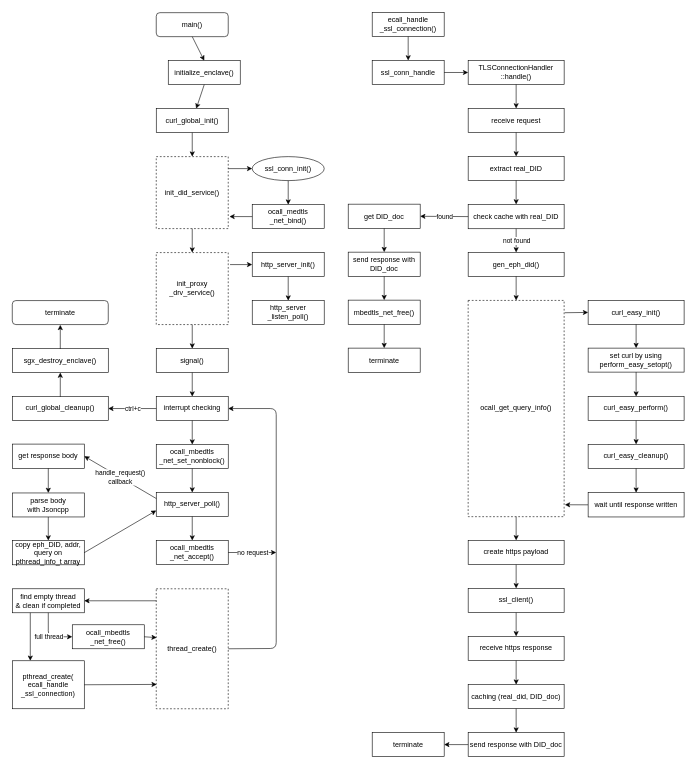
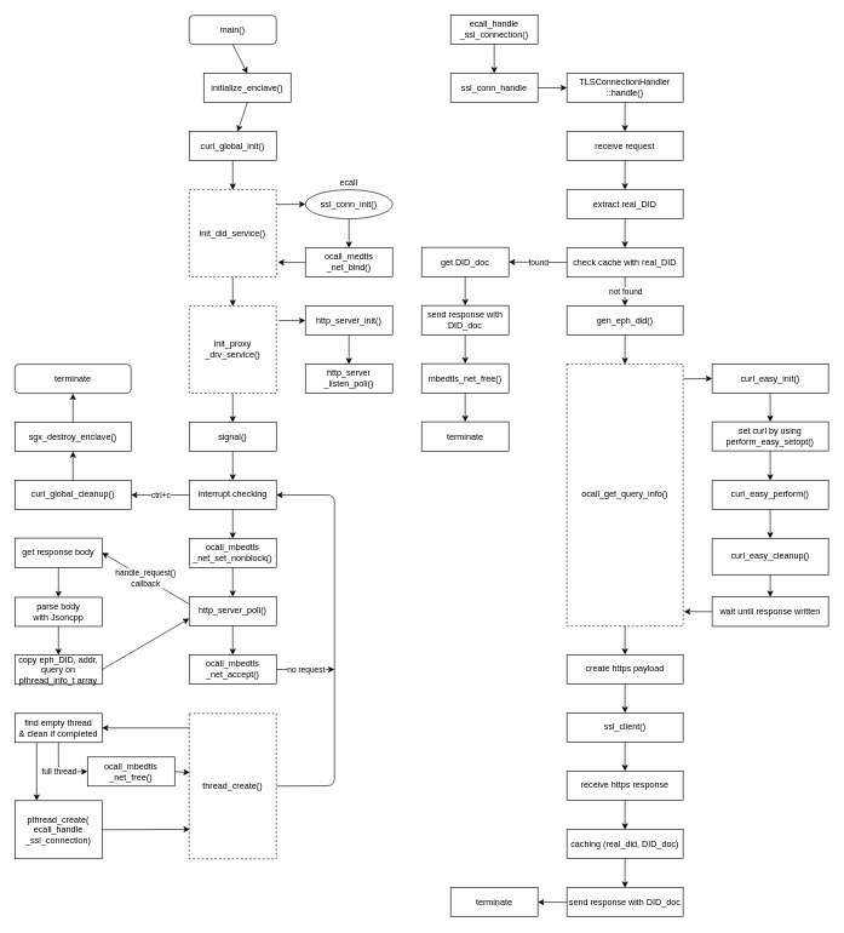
+ <mxCell id="54" value="ecall" style="text;html=1;strokeColor=none;fillColor=none;align=center;verticalAlign=middle;whiteSpace=wrap;rounded=0;" vertex="1" parent="1"><mxGeometry x="460" y="240.25" width="40" height="20" as="geometry" /></mxCell>
- <mxCell id="68" value="curl_easy_cleanup()" style="rounded=0;whiteSpace=wrap;html=1;" vertex="1" parent="1"><mxGeometry x="980" y="740" width="160" height="40" as="geometry" /></mxCell>
+ <mxCell id="68" value="curl_easy_cleanup()" style="rounded=0;whiteSpace=wrap;html=1;" vertex="1" parent="1"><mxGeometry x="980" y="740" width="160" height="50" as="geometry" /></mxCell>
